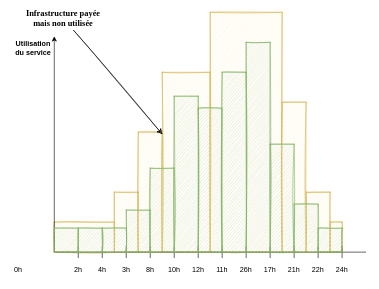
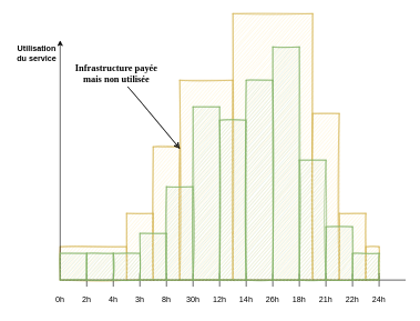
- <mxCell id="51" value="&lt;b style=&quot;font-family: &amp;#34;architects daughter&amp;#34; ; font-size: 14px&quot;&gt;Infrastructure payée mais non utilisée&lt;/b&gt;" style="text;html=1;strokeColor=none;fillColor=none;align=center;verticalAlign=middle;whiteSpace=wrap;rounded=0;sketch=1;" parent="1" vertex="1"><mxGeometry x="30" y="20" width="150" height="20" as="geometry" /></mxCell>
+ <mxCell id="51" value="&lt;b style=&quot;font-family: &amp;#34;architects daughter&amp;#34; ; font-size: 14px&quot;&gt;Infrastructure payée mais non utilisée&lt;/b&gt;" style="text;html=1;strokeColor=none;fillColor=none;align=center;verticalAlign=middle;whiteSpace=wrap;rounded=0;sketch=1;" parent="1" vertex="1"><mxGeometry x="100" y="100" width="150" height="20" as="geometry" /></mxCell>
- <mxCell id="24" value="0h" style="text;html=1;strokeColor=none;fillColor=none;align=center;verticalAlign=middle;whiteSpace=wrap;rounded=0;" parent="1" vertex="1"><mxGeometry x="10" y="440" width="40" height="20" as="geometry" /></mxCell>
+ <mxCell id="24" value="0h" style="text;html=1;strokeColor=none;fillColor=none;align=center;verticalAlign=middle;whiteSpace=wrap;rounded=0;" parent="1" vertex="1"><mxGeometry x="70" y="440" width="40" height="20" as="geometry" /></mxCell>
- <mxCell id="29" value="10h" style="text;html=1;strokeColor=none;fillColor=none;align=center;verticalAlign=middle;whiteSpace=wrap;rounded=0;" parent="1" vertex="1"><mxGeometry x="270" y="440" width="40" height="20" as="geometry" /></mxCell>
+ <mxCell id="29" value="30h" style="text;html=1;strokeColor=none;fillColor=none;align=center;verticalAlign=middle;whiteSpace=wrap;rounded=0;" parent="1" vertex="1"><mxGeometry x="270" y="440" width="40" height="20" as="geometry" /></mxCell>
- <mxCell id="31" value="11h" style="text;html=1;strokeColor=none;fillColor=none;align=center;verticalAlign=middle;whiteSpace=wrap;rounded=0;" parent="1" vertex="1"><mxGeometry x="350" y="440" width="40" height="20" as="geometry" /></mxCell>
+ <mxCell id="31" value="14h" style="text;html=1;strokeColor=none;fillColor=none;align=center;verticalAlign=middle;whiteSpace=wrap;rounded=0;" parent="1" vertex="1"><mxGeometry x="350" y="440" width="40" height="20" as="geometry" /></mxCell>
- <mxCell id="33" value="17h" style="text;html=1;strokeColor=none;fillColor=none;align=center;verticalAlign=middle;whiteSpace=wrap;rounded=0;" parent="1" vertex="1"><mxGeometry x="430" y="440" width="40" height="20" as="geometry" /></mxCell>
+ <mxCell id="33" value="18h" style="text;html=1;strokeColor=none;fillColor=none;align=center;verticalAlign=middle;whiteSpace=wrap;rounded=0;" parent="1" vertex="1"><mxGeometry x="430" y="440" width="40" height="20" as="geometry" /></mxCell>
